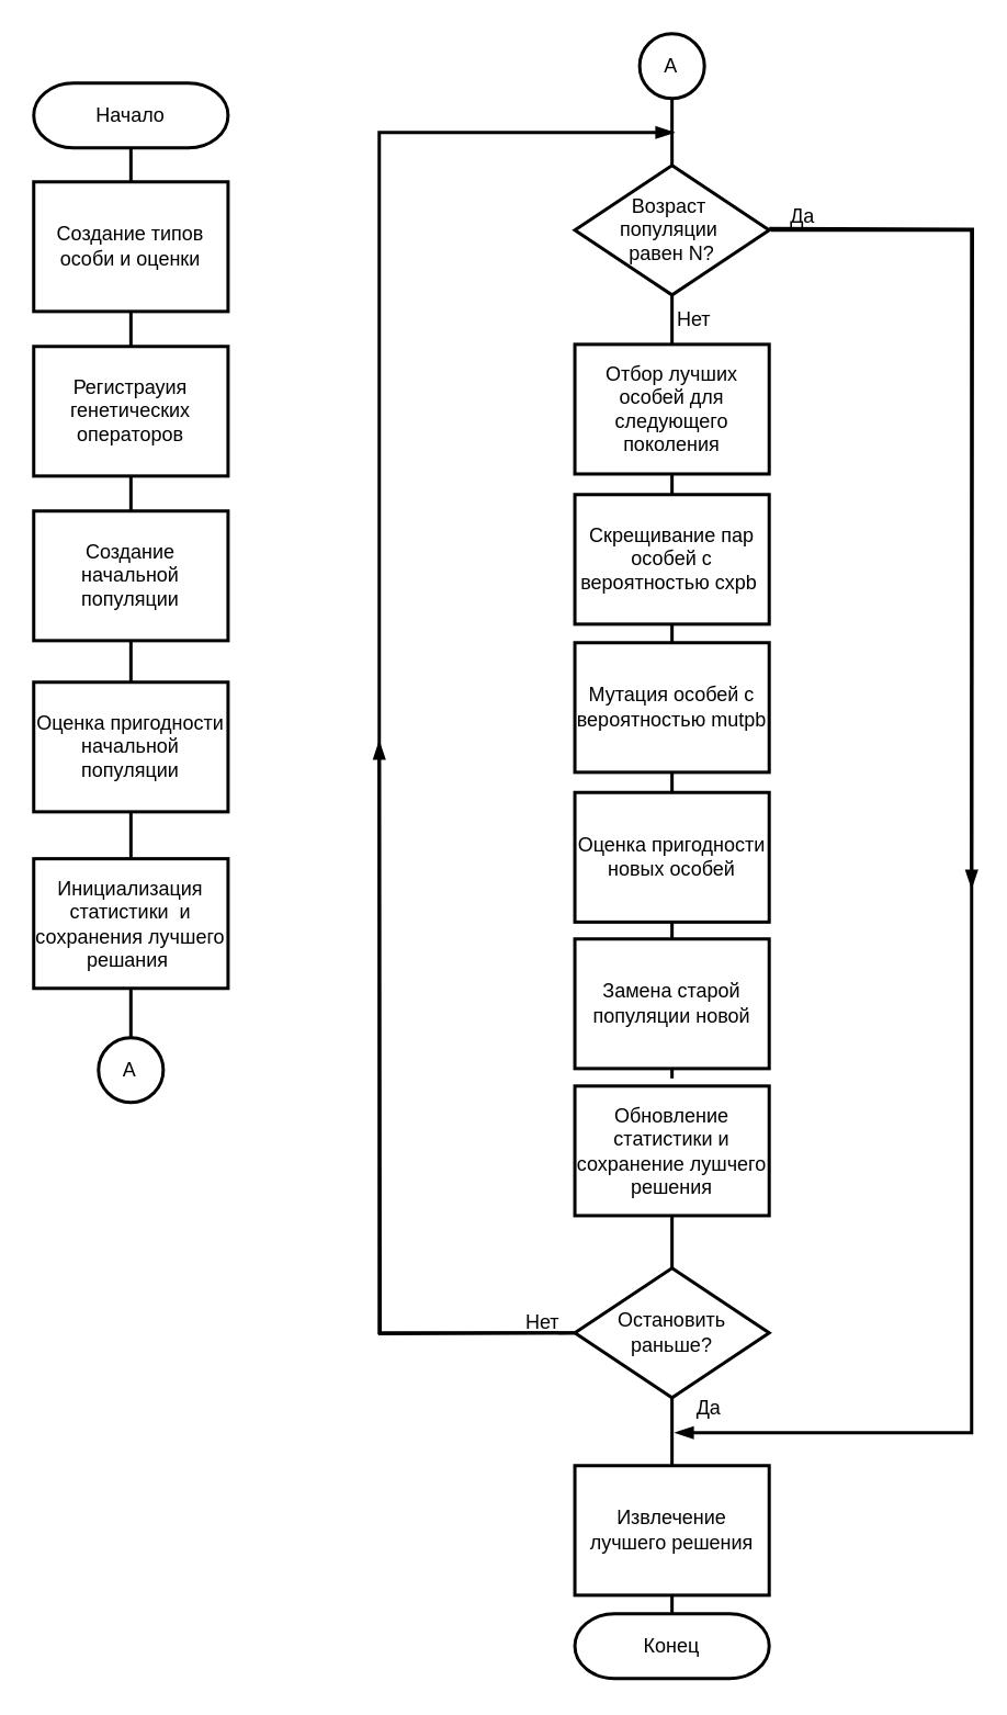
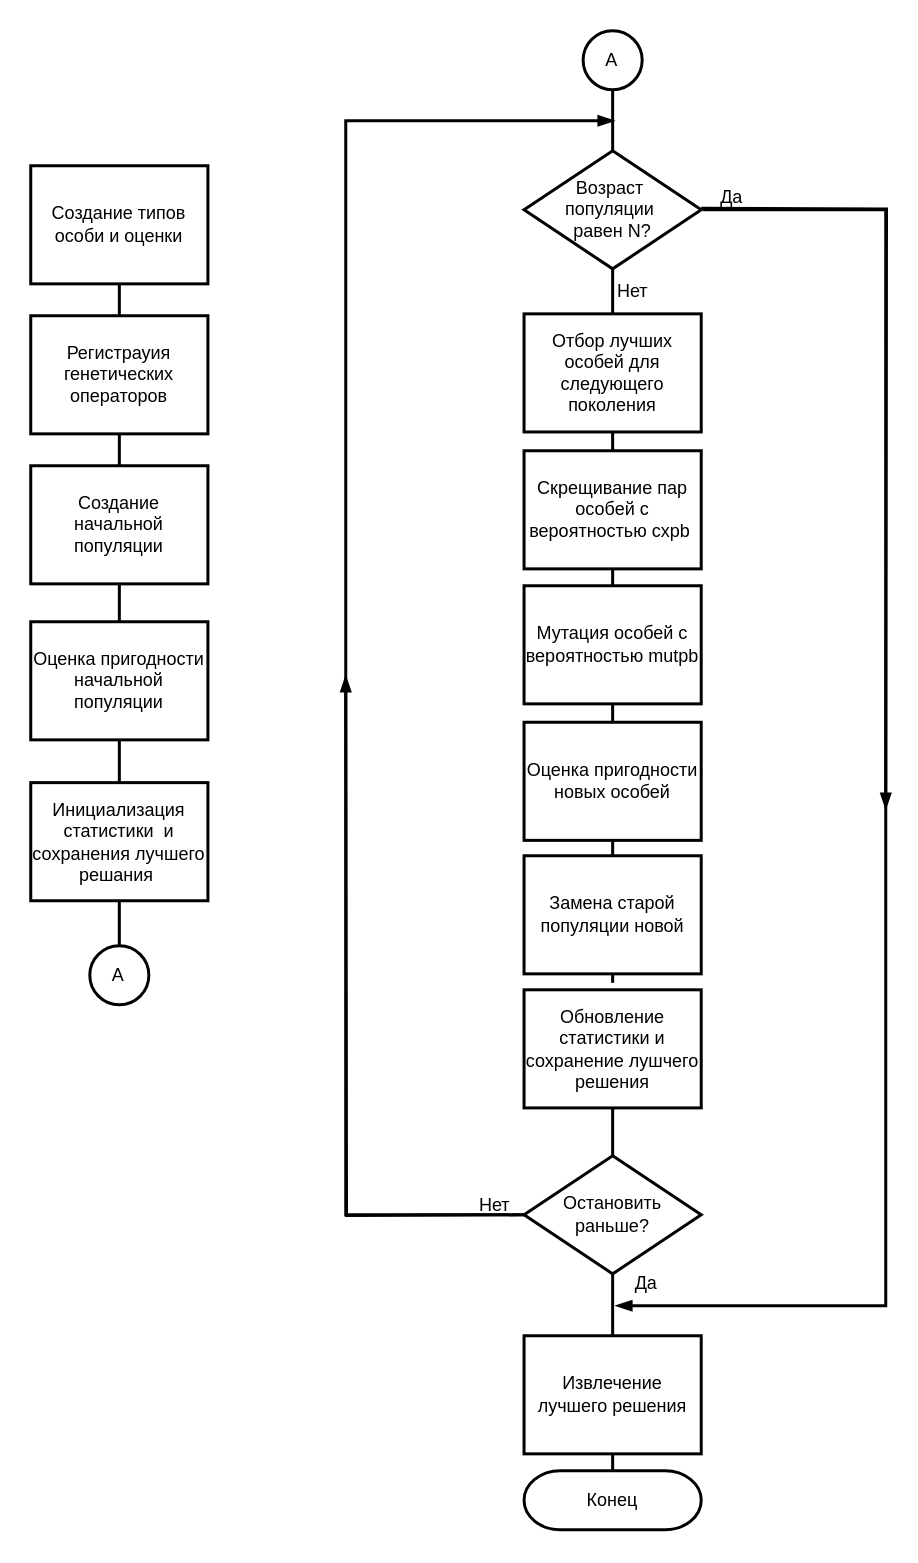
- <mxCell id="3" value="&lt;div&gt;Начало&lt;/div&gt;" style="strokeWidth=2;html=1;shape=stencil(xVXBboMwDP0ajkxAtK49Tqw79rJJO7vUpVFDgpysdH+/0IBaoDCayyQO+Bne83NsJWCpPkCJQRJJKDBgb0GSfCIVXIJRZAObOTh4EbmwcuFq6ULQJWbGYScgDluBLqMNqSNWfGcaBi4PSNzUWbYOolf7Tf2wNFNSWhKupO5kbvKWDLi0/0ZnRxY9PTuZnyZ2UWkVCjRIHfRqbuOAIHn3VornKX14KHUdtbp/KX09rhT7Ka19uhf3xeKZHdx4GLsjt1zNPDAvuZb9cXdezRzIzXY3IsdSi4wtIEu3kB1zUt9yd7fIEurlHiTadKFOeK2+P99T/lsGweUNw8vycQagzL5QrwZqKFgTn0M4cx2SMlC3ocMvgHIMLU+4F5B3UrpCLG/g5uzvl7vwcNzr2TyKf7Tsc8aZUBonNsHigzm7oCPDydK9IpyY2j0Xwt1OYwsxILig7q68AL8=);whiteSpace=wrap;aspect=fixed;" parent="1" vertex="1"><mxGeometry x="20" width="118.11" height="39.37" as="geometry" y="50" /></mxCell>
- <mxCell id="2" style="edgeStyle=none;html=1;exitX=0.5;exitY=1;exitDx=0;exitDy=0;exitPerimeter=0;entryX=0.5;entryY=0;entryDx=0;entryDy=0;endArrow=none;endFill=0;strokeWidth=2;" parent="1" source="3" target="6" edge="1"><mxGeometry relative="1" as="geometry" /></mxCell>
